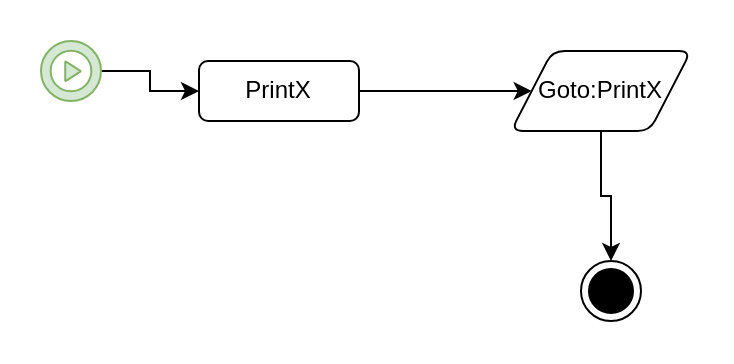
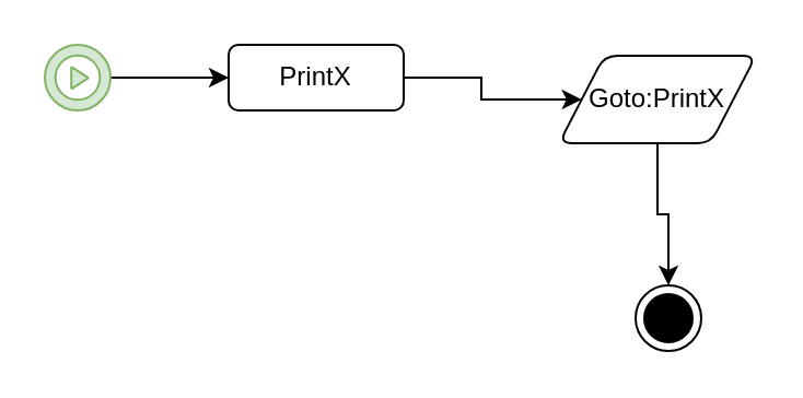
- <mxCell id="8" value="PrintX" style="rounded=1;whiteSpace=wrap;html=1;" vertex="1" parent="1"><mxGeometry x="99" y="30" width="80" height="30" as="geometry" /></mxCell>
+ <mxCell id="8" value="PrintX" style="rounded=1;whiteSpace=wrap;html=1;" vertex="1" parent="1"><mxGeometry x="104" y="20" width="80" height="30" as="geometry" /></mxCell>
